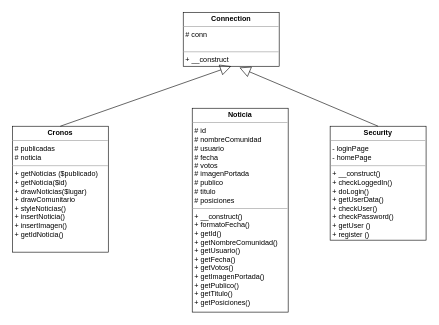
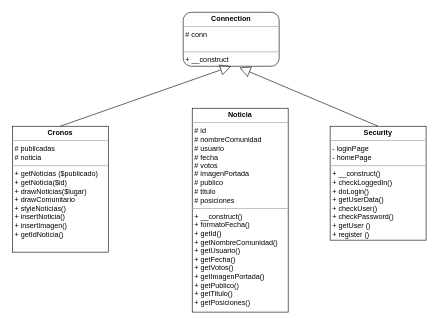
- <mxCell id="2" value="&lt;p style=&quot;margin: 0px ; margin-top: 4px ; text-align: center&quot;&gt;&lt;b&gt;Connection&lt;/b&gt;&lt;/p&gt;&lt;hr size=&quot;1&quot;&gt;&lt;p style=&quot;margin: 0px ; margin-left: 4px&quot;&gt;# conn&lt;/p&gt;&lt;p style=&quot;margin: 0px ; margin-left: 4px&quot;&gt;&lt;br&gt;&lt;/p&gt;&lt;hr size=&quot;1&quot;&gt;&lt;p style=&quot;margin: 0px ; margin-left: 4px&quot;&gt;+ __construct&lt;/p&gt;" style="verticalAlign=top;align=left;overflow=fill;fontSize=12;fontFamily=Helvetica;html=1;" vertex="1" parent="1"><mxGeometry x="305" y="20" width="160" height="90" as="geometry" /></mxCell>
+ <mxCell id="2" value="&lt;p style=&quot;margin: 0px ; margin-top: 4px ; text-align: center&quot;&gt;&lt;b&gt;Connection&lt;/b&gt;&lt;/p&gt;&lt;hr size=&quot;1&quot;&gt;&lt;p style=&quot;margin: 0px ; margin-left: 4px&quot;&gt;# conn&lt;/p&gt;&lt;p style=&quot;margin: 0px ; margin-left: 4px&quot;&gt;&lt;br&gt;&lt;/p&gt;&lt;hr size=&quot;1&quot;&gt;&lt;p style=&quot;margin: 0px ; margin-left: 4px&quot;&gt;+ __construct&lt;/p&gt;" style="verticalAlign=top;align=left;overflow=fill;fontSize=12;fontFamily=Helvetica;html=1;rounded=1;" vertex="1" parent="1"><mxGeometry x="305" y="20" width="160" height="90" as="geometry" /></mxCell>
